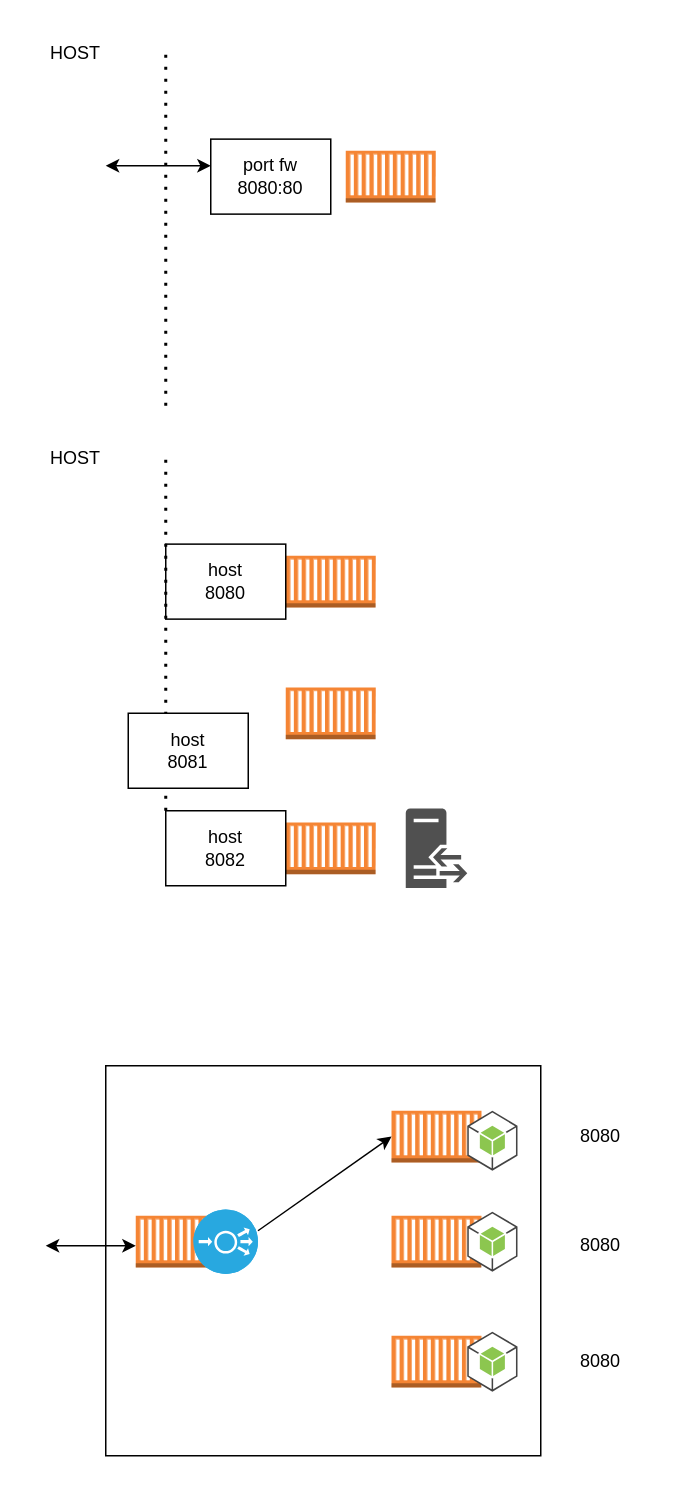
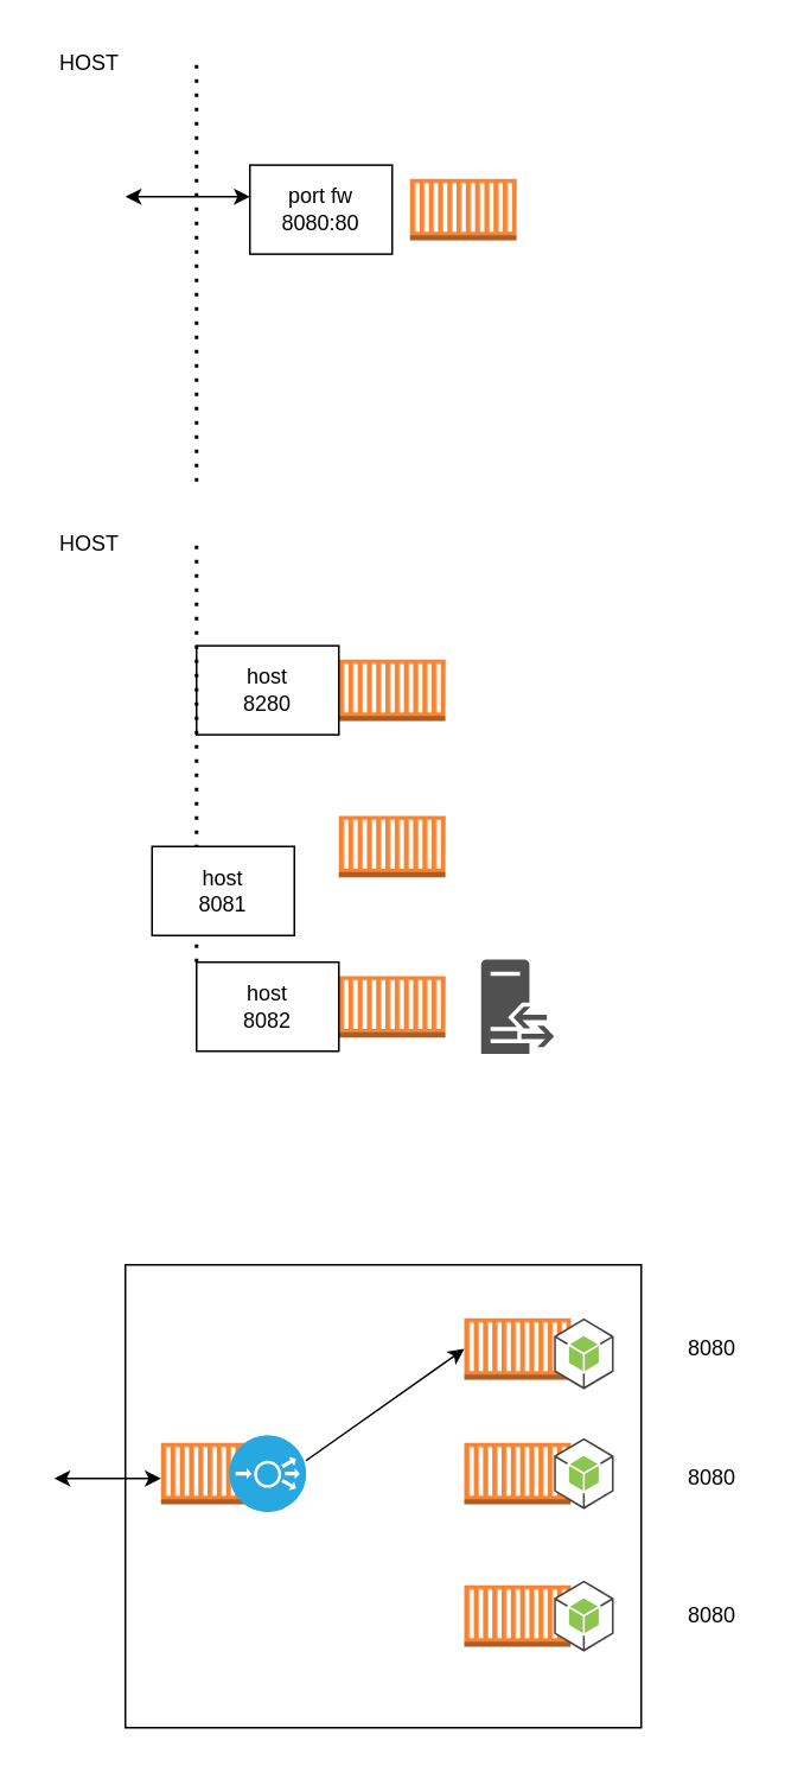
- <mxCell id="9" value="host&lt;div&gt;8080&lt;/div&gt;" style="rounded=0;whiteSpace=wrap;html=1;" parent="1" vertex="1"><mxGeometry x="110" y="362.25" width="80" height="50" as="geometry" /></mxCell>
+ <mxCell id="9" value="host&lt;div&gt;8280&lt;/div&gt;" style="rounded=0;whiteSpace=wrap;html=1;" parent="1" vertex="1"><mxGeometry x="110" y="362.25" width="80" height="50" as="geometry" /></mxCell>
